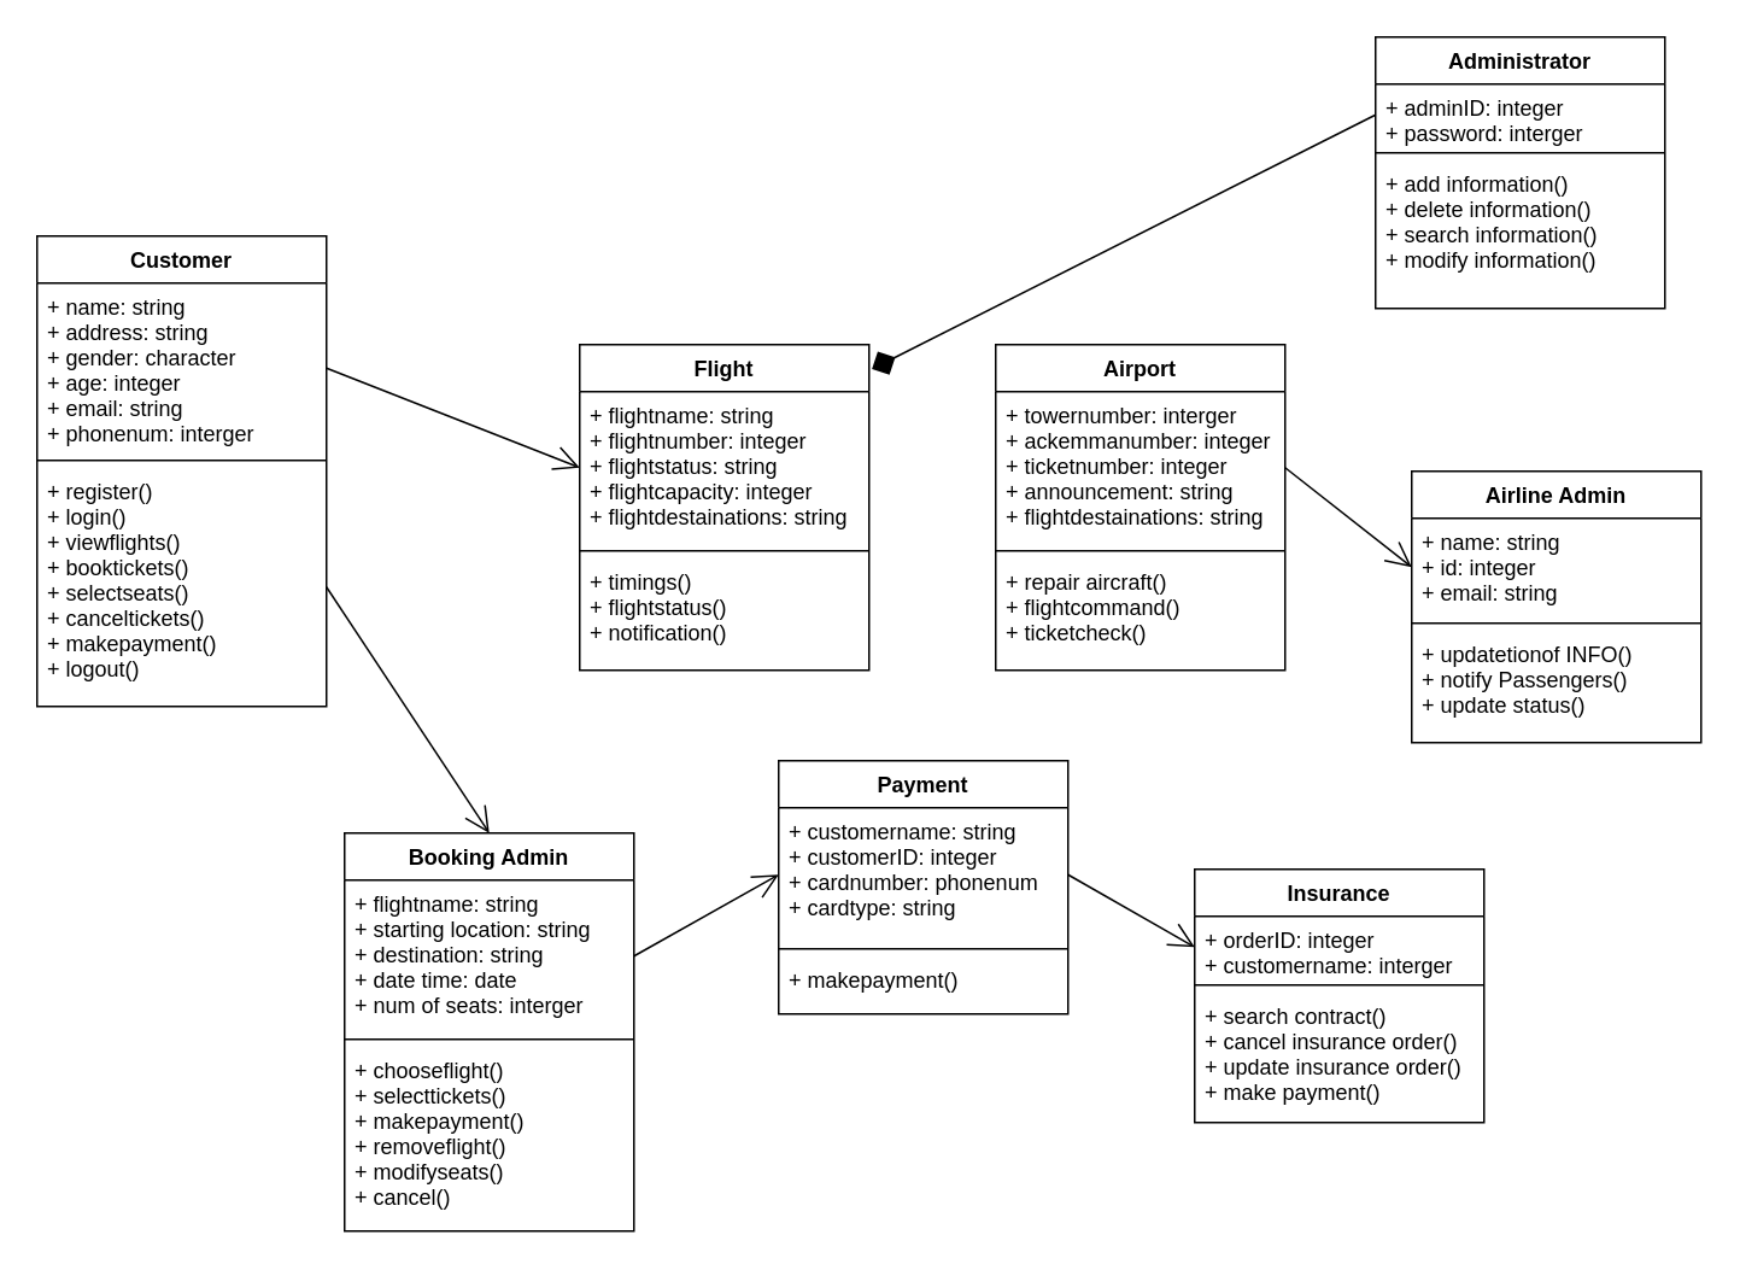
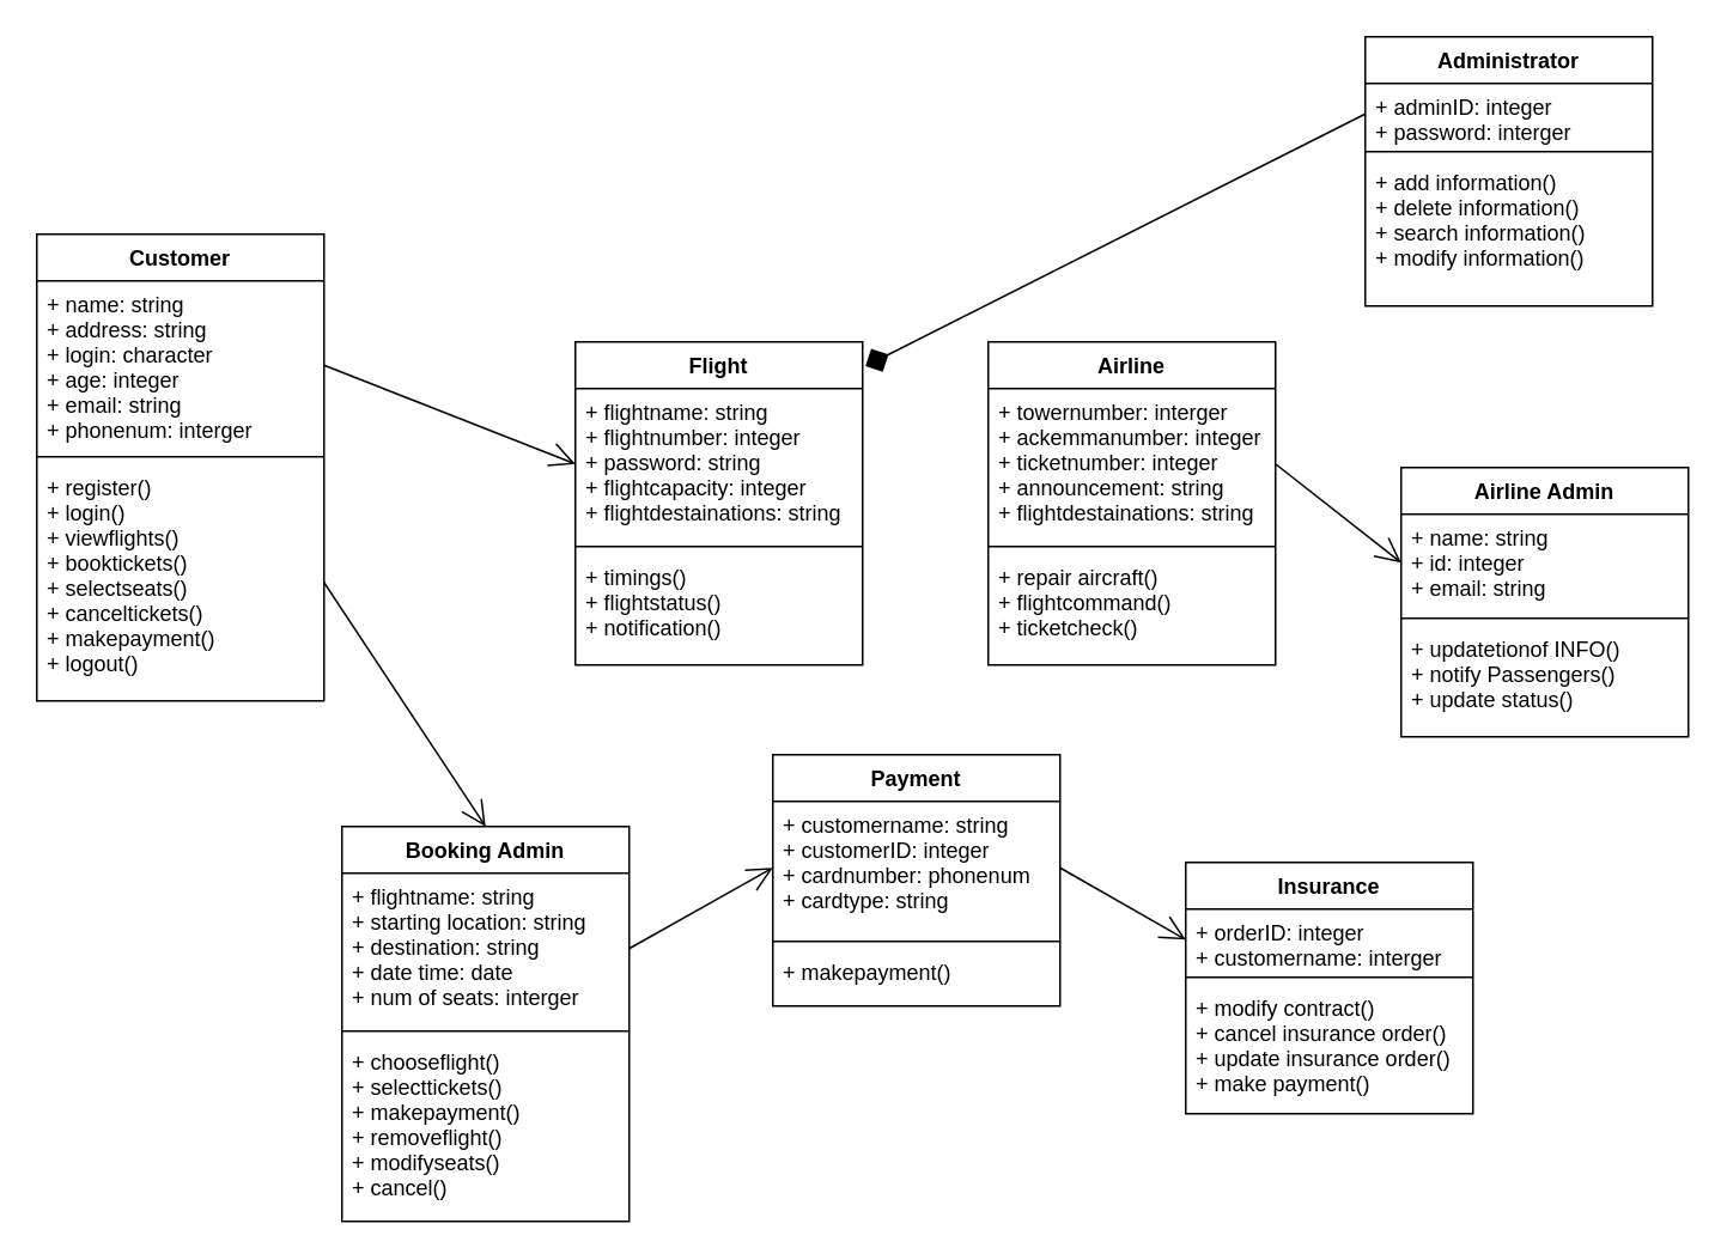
- <mxCell id="3" value="+ name: string&#10;+ address: string&#10;+ gender: character&#10;+ age: integer&#10;+ email: string&#10;+ phonenum: interger&#10;&#10;&#10;&#10;&#10;&#10;" style="text;strokeColor=none;fillColor=none;align=left;verticalAlign=top;spacingLeft=4;spacingRight=4;overflow=hidden;rotatable=0;points=[[0,0.5],[1,0.5]];portConstraint=eastwest;" vertex="1" parent="2"><mxGeometry y="26" width="160" height="94" as="geometry" /></mxCell>
+ <mxCell id="3" value="+ name: string&#10;+ address: string&#10;+ login: character&#10;+ age: integer&#10;+ email: string&#10;+ phonenum: interger&#10;&#10;&#10;&#10;&#10;&#10;" style="text;strokeColor=none;fillColor=none;align=left;verticalAlign=top;spacingLeft=4;spacingRight=4;overflow=hidden;rotatable=0;points=[[0,0.5],[1,0.5]];portConstraint=eastwest;" vertex="1" parent="2"><mxGeometry y="26" width="160" height="94" as="geometry" /></mxCell>
- <mxCell id="22" value="Airport" style="swimlane;fontStyle=1;align=center;verticalAlign=top;childLayout=stackLayout;horizontal=1;startSize=26;horizontalStack=0;resizeParent=1;resizeParentMax=0;resizeLast=0;collapsible=1;marginBottom=0;" vertex="1" parent="1"><mxGeometry x="550" y="190" width="160" height="180" as="geometry" /></mxCell>
+ <mxCell id="22" value="Airline" style="swimlane;fontStyle=1;align=center;verticalAlign=top;childLayout=stackLayout;horizontal=1;startSize=26;horizontalStack=0;resizeParent=1;resizeParentMax=0;resizeLast=0;collapsible=1;marginBottom=0;" vertex="1" parent="1"><mxGeometry x="550" y="190" width="160" height="180" as="geometry" /></mxCell>
- <mxCell id="15" value="+ flightname: string&#10;+ flightnumber: integer&#10;+ flightstatus: string&#10;+ flightcapacity: integer&#10;+ flightdestainations: string&#10;&#10;&#10;&#10;&#10;&#10;" style="text;strokeColor=none;fillColor=none;align=left;verticalAlign=top;spacingLeft=4;spacingRight=4;overflow=hidden;rotatable=0;points=[[0,0.5],[1,0.5]];portConstraint=eastwest;" vertex="1" parent="14"><mxGeometry y="26" width="160" height="84" as="geometry" /></mxCell>
+ <mxCell id="15" value="+ flightname: string&#10;+ flightnumber: integer&#10;+ password: string&#10;+ flightcapacity: integer&#10;+ flightdestainations: string&#10;&#10;&#10;&#10;&#10;&#10;" style="text;strokeColor=none;fillColor=none;align=left;verticalAlign=top;spacingLeft=4;spacingRight=4;overflow=hidden;rotatable=0;points=[[0,0.5],[1,0.5]];portConstraint=eastwest;" vertex="1" parent="14"><mxGeometry y="26" width="160" height="84" as="geometry" /></mxCell>
- <mxCell id="33" value="+ search contract()&#10;+ cancel insurance order()&#10;+ update insurance order()&#10;+ make payment()&#10;&#10;" style="text;strokeColor=none;fillColor=none;align=left;verticalAlign=top;spacingLeft=4;spacingRight=4;overflow=hidden;rotatable=0;points=[[0,0.5],[1,0.5]];portConstraint=eastwest;" vertex="1" parent="30"><mxGeometry y="68" width="160" height="72" as="geometry" /></mxCell>
+ <mxCell id="33" value="+ modify contract()&#10;+ cancel insurance order()&#10;+ update insurance order()&#10;+ make payment()&#10;&#10;" style="text;strokeColor=none;fillColor=none;align=left;verticalAlign=top;spacingLeft=4;spacingRight=4;overflow=hidden;rotatable=0;points=[[0,0.5],[1,0.5]];portConstraint=eastwest;" vertex="1" parent="30"><mxGeometry y="68" width="160" height="72" as="geometry" /></mxCell>
